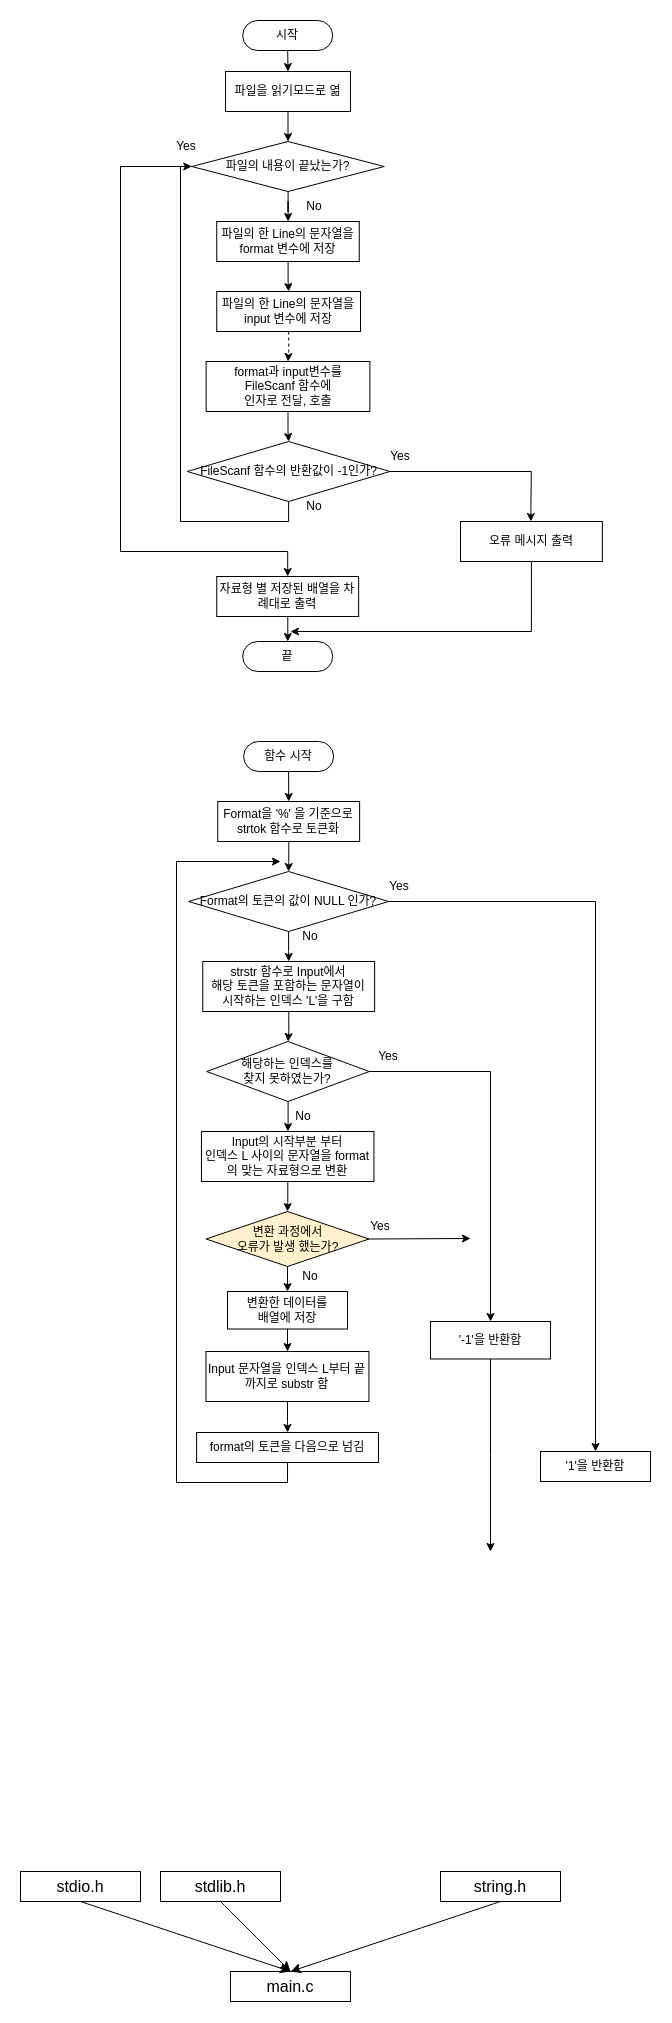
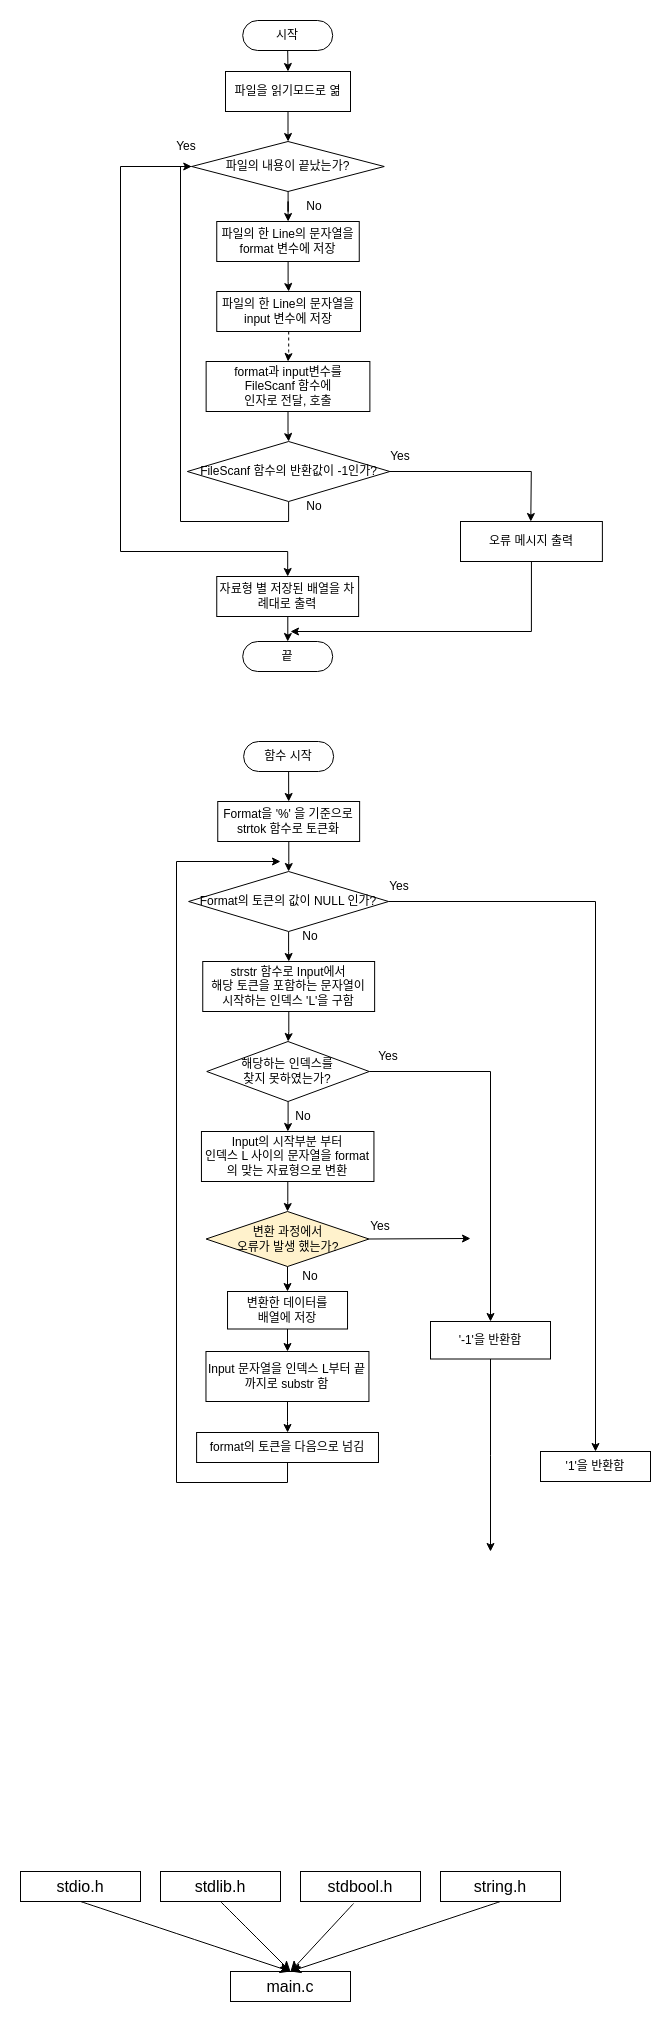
+ <mxCell id="5" value="stdbool.h" style="rounded=0;whiteSpace=wrap;html=1;fontSize=16;" parent="1" vertex="1"><mxGeometry x="300" y="1871" width="120" height="30" as="geometry" /></mxCell>
+ <mxCell id="9" value="" style="endArrow=classic;html=1;rounded=0;fontSize=12;startSize=8;endSize=8;curved=1;exitX=0.442;exitY=1.067;exitDx=0;exitDy=0;entryX=0.5;entryY=0;entryDx=0;entryDy=0;exitPerimeter=0;" parent="1" source="5" target="2" edge="1"><mxGeometry width="50" height="50" relative="1" as="geometry"><mxPoint x="230" y="1911" as="sourcePoint" /><mxPoint x="300" y="1981" as="targetPoint" /></mxGeometry></mxCell>
